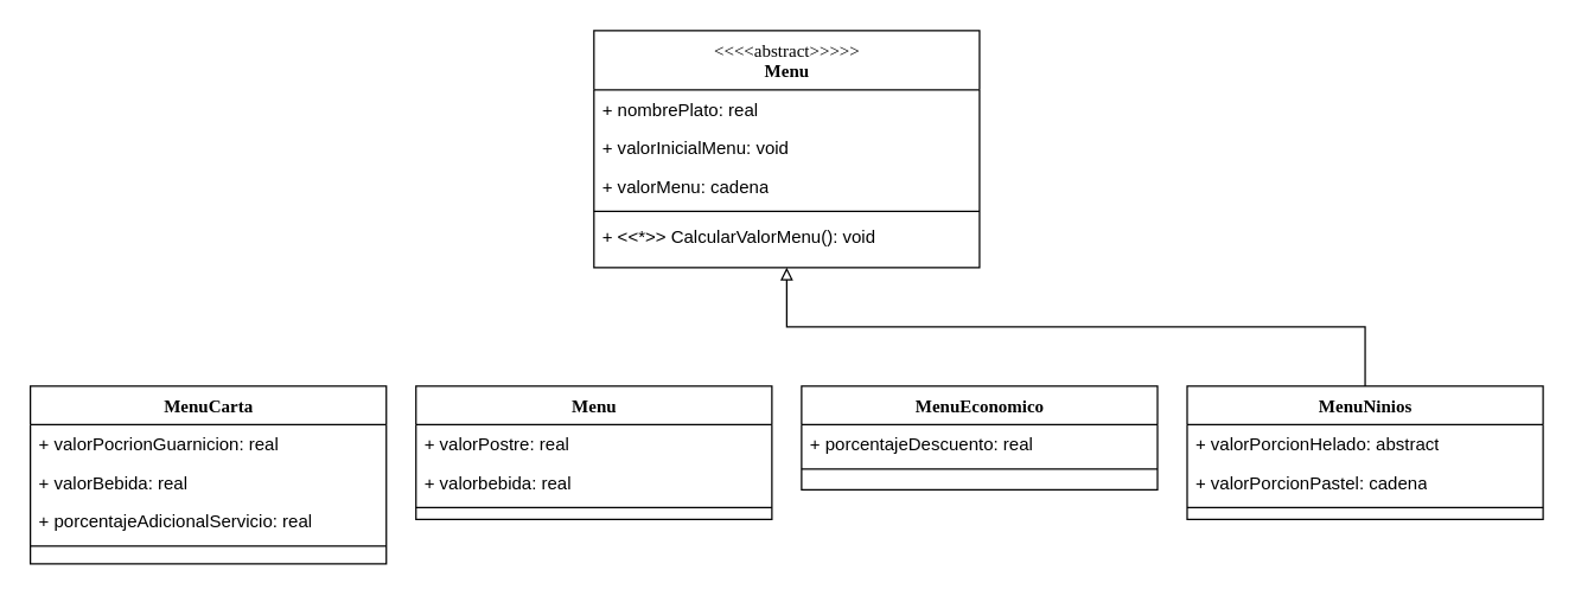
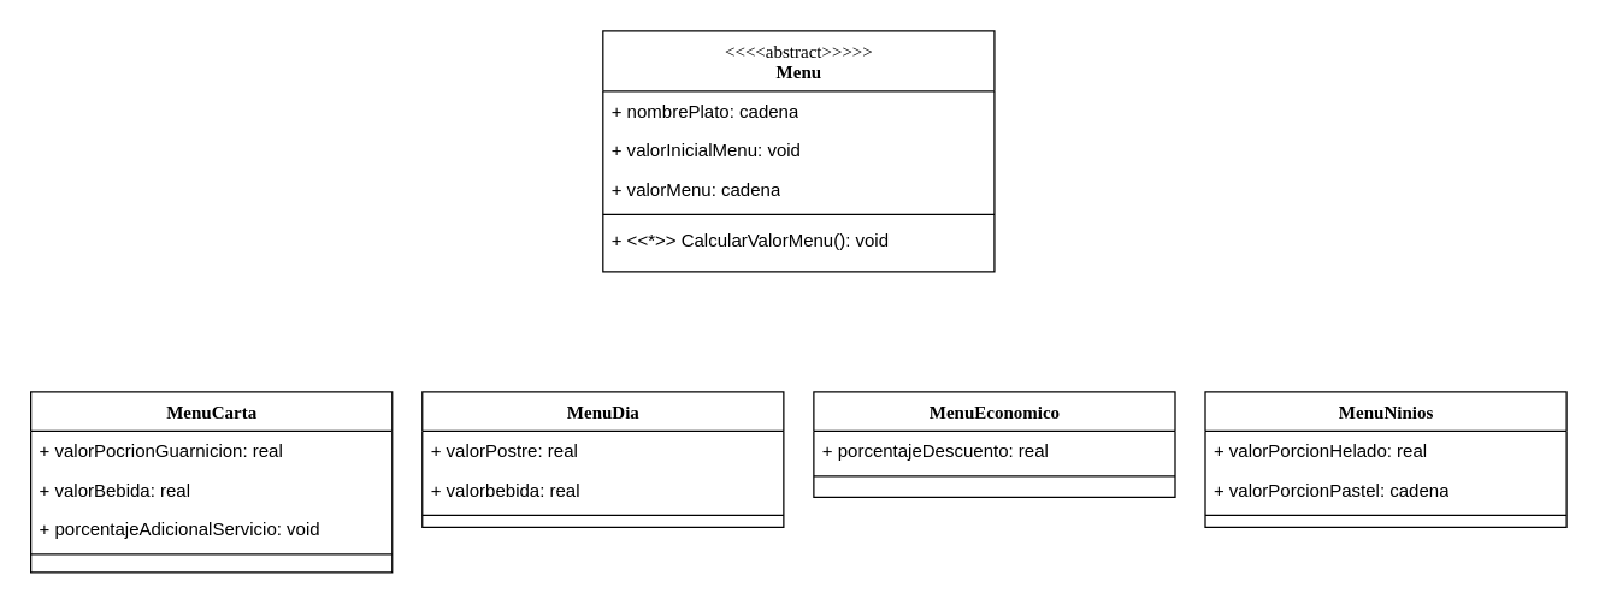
- <mxCell id="3" value="+ nombrePlato: real" style="text;html=1;strokeColor=none;fillColor=none;align=left;verticalAlign=top;spacingLeft=4;spacingRight=4;whiteSpace=wrap;overflow=hidden;rotatable=0;points=[[0,0.5],[1,0.5]];portConstraint=eastwest;" parent="2" vertex="1"><mxGeometry y="40" width="260" height="26" as="geometry" /></mxCell>
+ <mxCell id="3" value="+ nombrePlato: cadena" style="text;html=1;strokeColor=none;fillColor=none;align=left;verticalAlign=top;spacingLeft=4;spacingRight=4;whiteSpace=wrap;overflow=hidden;rotatable=0;points=[[0,0.5],[1,0.5]];portConstraint=eastwest;" parent="2" vertex="1"><mxGeometry y="40" width="260" height="26" as="geometry" /></mxCell>
- <mxCell id="20" style="edgeStyle=orthogonalEdgeStyle;rounded=0;orthogonalLoop=1;jettySize=auto;html=1;exitX=0.5;exitY=0;exitDx=0;exitDy=0;entryX=0.5;entryY=1;entryDx=0;entryDy=0;endArrow=block;endFill=0;" edge="1" parent="1" source="21" target="2"><mxGeometry relative="1" as="geometry" /></mxCell>
- <mxCell id="13" value="Menu" style="swimlane;html=1;fontStyle=1;align=center;verticalAlign=top;childLayout=stackLayout;horizontal=1;startSize=26;horizontalStack=0;resizeParent=1;resizeLast=0;collapsible=1;marginBottom=0;swimlaneFillColor=#ffffff;rounded=0;shadow=0;comic=0;labelBackgroundColor=none;strokeWidth=1;fillColor=none;fontFamily=Verdana;fontSize=12" parent="1" vertex="1"><mxGeometry x="280" y="260" width="240" height="90" as="geometry" /></mxCell>
+ <mxCell id="13" value="MenuDia" style="swimlane;html=1;fontStyle=1;align=center;verticalAlign=top;childLayout=stackLayout;horizontal=1;startSize=26;horizontalStack=0;resizeParent=1;resizeLast=0;collapsible=1;marginBottom=0;swimlaneFillColor=#ffffff;rounded=0;shadow=0;comic=0;labelBackgroundColor=none;strokeWidth=1;fillColor=none;fontFamily=Verdana;fontSize=12" parent="1" vertex="1"><mxGeometry x="280" y="260" width="240" height="90" as="geometry" /></mxCell>
- <mxCell id="22" value="+ valorPorcionHelado: abstract" style="text;html=1;strokeColor=none;fillColor=none;align=left;verticalAlign=top;spacingLeft=4;spacingRight=4;whiteSpace=wrap;overflow=hidden;rotatable=0;points=[[0,0.5],[1,0.5]];portConstraint=eastwest;" vertex="1" parent="21"><mxGeometry y="26" width="240" height="26" as="geometry" /></mxCell>
+ <mxCell id="22" value="+ valorPorcionHelado: real" style="text;html=1;strokeColor=none;fillColor=none;align=left;verticalAlign=top;spacingLeft=4;spacingRight=4;whiteSpace=wrap;overflow=hidden;rotatable=0;points=[[0,0.5],[1,0.5]];portConstraint=eastwest;" vertex="1" parent="21"><mxGeometry y="26" width="240" height="26" as="geometry" /></mxCell>
- <mxCell id="11" value="+ porcentajeAdicionalServicio: real" style="text;html=1;strokeColor=none;fillColor=none;align=left;verticalAlign=top;spacingLeft=4;spacingRight=4;whiteSpace=wrap;overflow=hidden;rotatable=0;points=[[0,0.5],[1,0.5]];portConstraint=eastwest;" parent="8" vertex="1"><mxGeometry y="78" width="240" height="26" as="geometry" /></mxCell>
+ <mxCell id="11" value="+ porcentajeAdicionalServicio: void" style="text;html=1;strokeColor=none;fillColor=none;align=left;verticalAlign=top;spacingLeft=4;spacingRight=4;whiteSpace=wrap;overflow=hidden;rotatable=0;points=[[0,0.5],[1,0.5]];portConstraint=eastwest;" parent="8" vertex="1"><mxGeometry y="78" width="240" height="26" as="geometry" /></mxCell>
